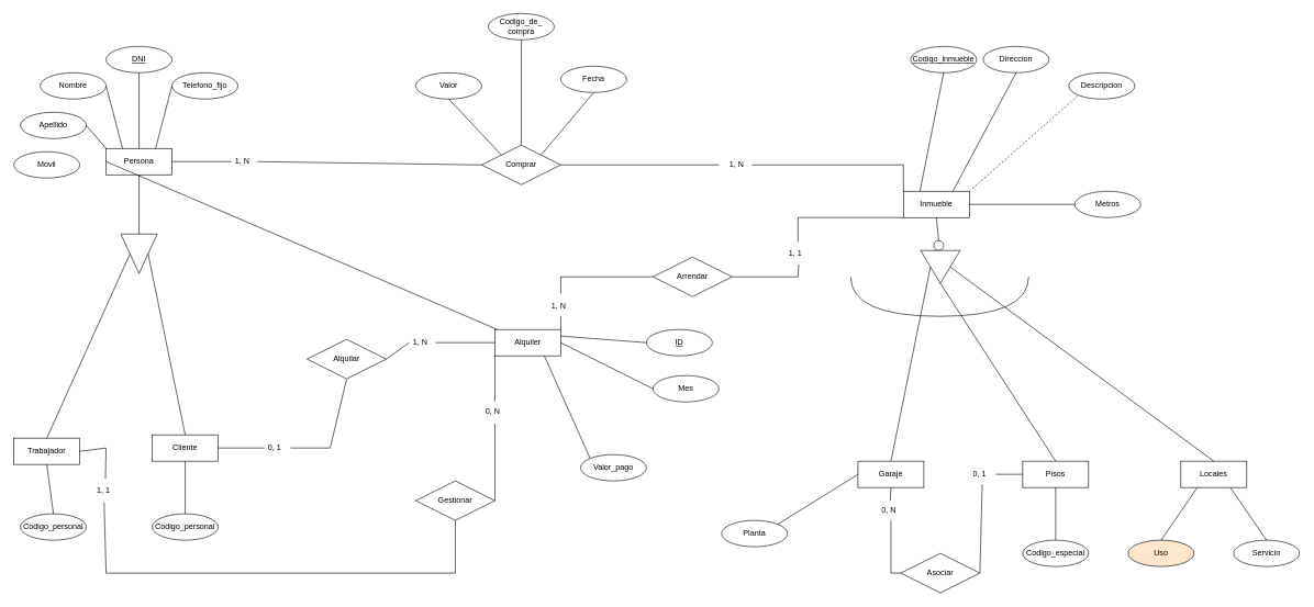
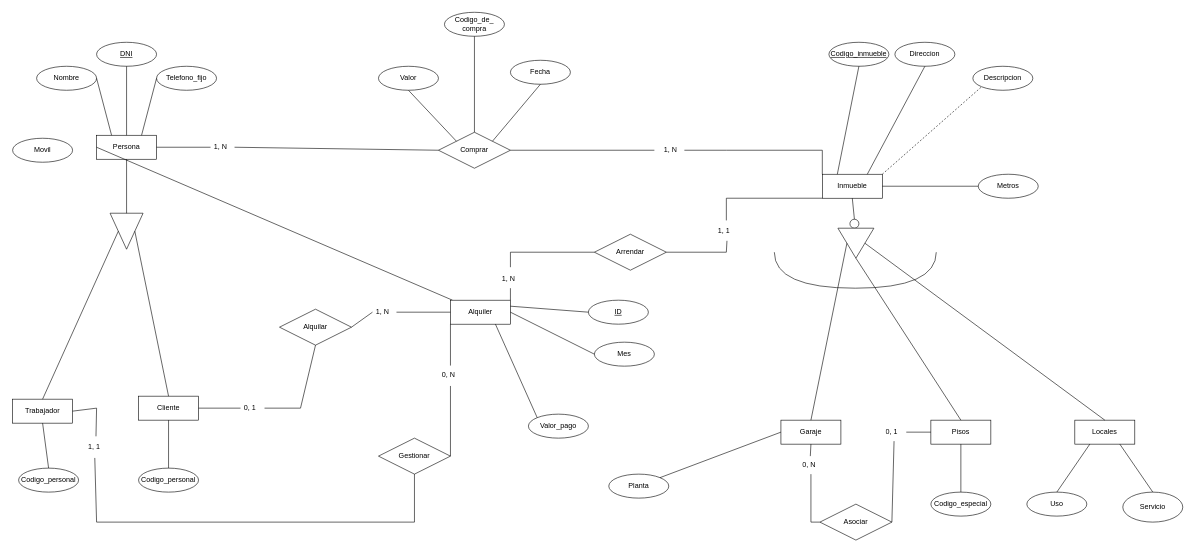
- <mxCell id="28" value="Apellido" style="ellipse;whiteSpace=wrap;html=1;align=center;" parent="1" vertex="1"><mxGeometry x="30" y="170" width="100" height="40" as="geometry" /></mxCell>
- <mxCell id="32" value="" style="endArrow=none;html=1;rounded=0;entryX=0;entryY=0;entryDx=0;entryDy=0;exitX=1;exitY=0.5;exitDx=0;exitDy=0;" parent="1" source="28" target="24" edge="1"><mxGeometry relative="1" as="geometry"><mxPoint x="120" y="250" as="sourcePoint" /><mxPoint x="630" y="410" as="targetPoint" /></mxGeometry></mxCell>
- <mxCell id="16" value="Planta" style="ellipse;whiteSpace=wrap;html=1;align=center;" parent="1" vertex="1"><mxGeometry x="1094" y="790" width="100" height="40" as="geometry" /></mxCell>
+ <mxCell id="16" value="Planta" style="ellipse;whiteSpace=wrap;html=1;align=center;" parent="1" vertex="1"><mxGeometry x="1014" y="790" width="100" height="40" as="geometry" /></mxCell>
- <mxCell id="11" value="Uso" style="ellipse;whiteSpace=wrap;html=1;align=center;fillColor=#ffe6cc;" parent="1" vertex="1"><mxGeometry x="1711" y="820" width="100" height="40" as="geometry" /></mxCell>
+ <mxCell id="11" value="Uso" style="ellipse;whiteSpace=wrap;html=1;align=center;" parent="1" vertex="1"><mxGeometry x="1711" y="820" width="100" height="40" as="geometry" /></mxCell>
- <mxCell id="12" value="Servicio" style="ellipse;whiteSpace=wrap;html=1;align=center;" parent="1" vertex="1"><mxGeometry x="1871" y="820" width="100" height="40" as="geometry" /></mxCell>
+ <mxCell id="12" value="Servicio" style="ellipse;whiteSpace=wrap;html=1;align=center;" parent="1" vertex="1"><mxGeometry x="1871" y="820" width="100" height="50" as="geometry" /></mxCell>
